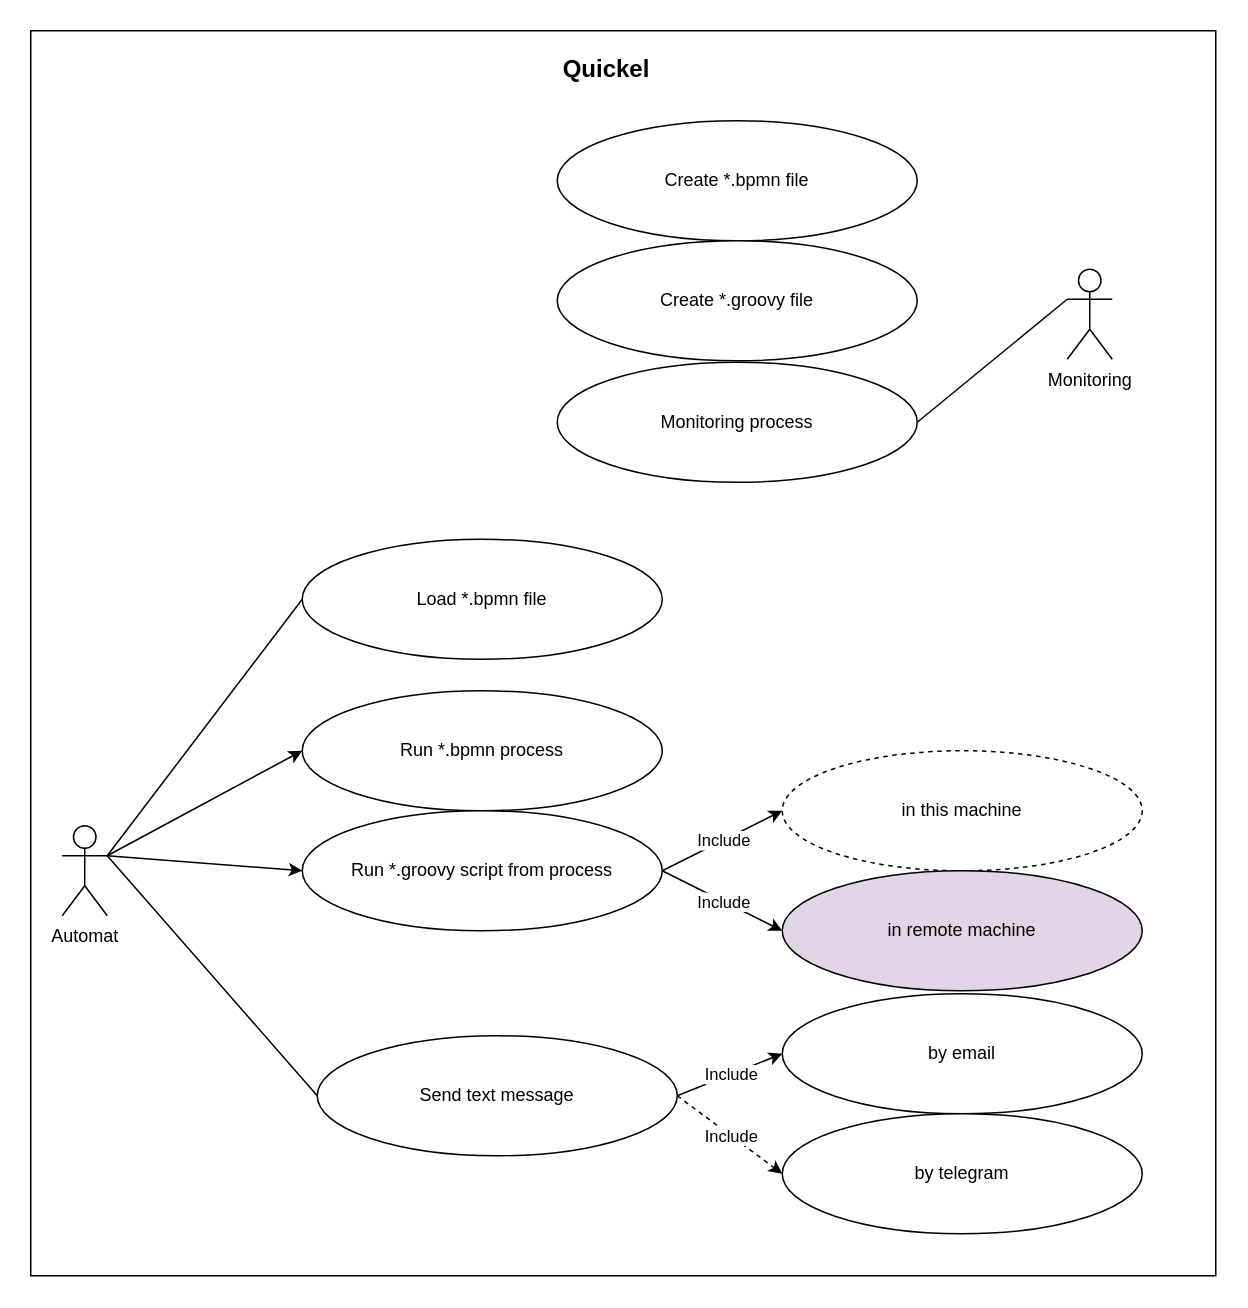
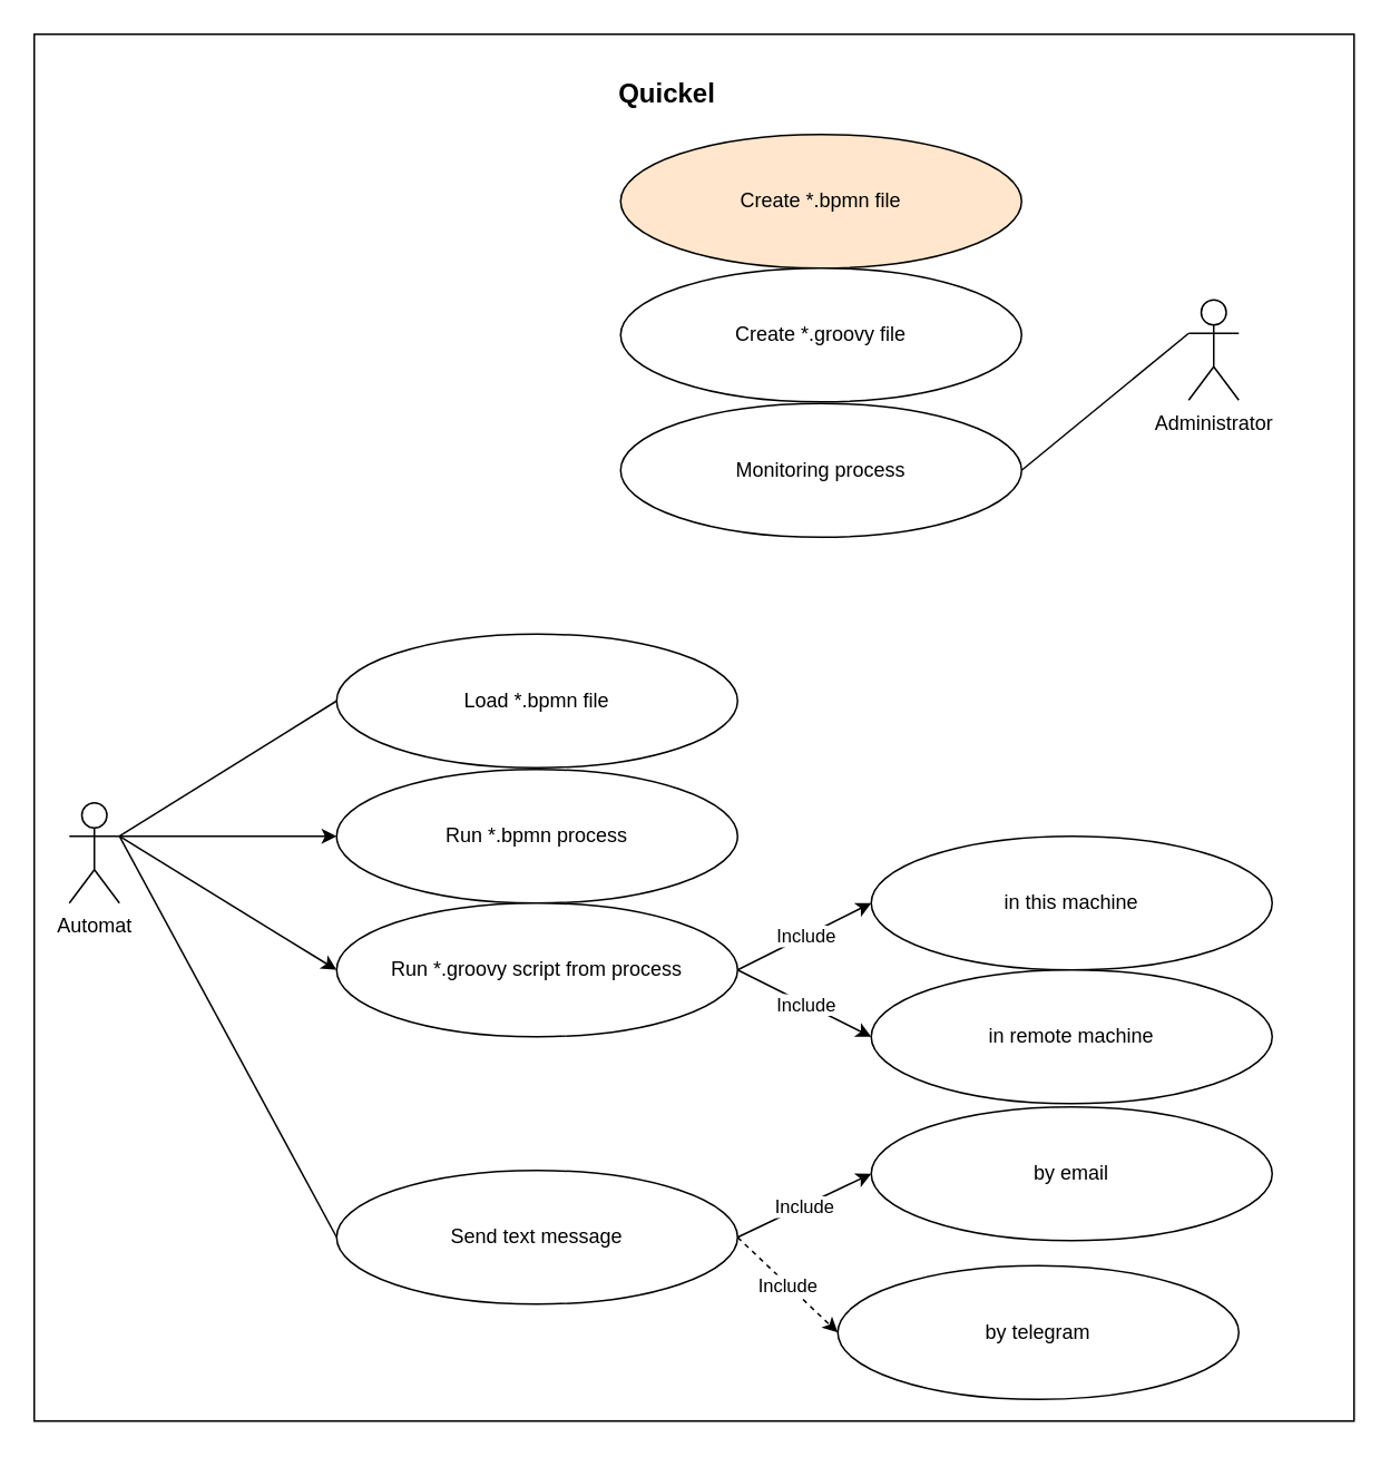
- <mxCell id="24" value="&lt;font size=&quot;1&quot;&gt;&lt;b style=&quot;font-size: 16px&quot;&gt;Quickel&lt;/b&gt;&lt;/font&gt;" style="text;html=1;strokeColor=none;fillColor=none;align=center;verticalAlign=middle;whiteSpace=wrap;rounded=0;" vertex="1" parent="1"><mxGeometry x="384" y="35" width="40" height="20" as="geometry" /></mxCell>
+ <mxCell id="24" value="&lt;font size=&quot;1&quot;&gt;&lt;b style=&quot;font-size: 16px&quot;&gt;Quickel&lt;/b&gt;&lt;/font&gt;" style="text;html=1;strokeColor=none;fillColor=none;align=center;verticalAlign=middle;whiteSpace=wrap;rounded=0;" vertex="1" parent="1"><mxGeometry x="379" y="45" width="40" height="20" as="geometry" /></mxCell>
- <mxCell id="26" value="Create *.bpmn file" style="ellipse;whiteSpace=wrap;html=1;" vertex="1" parent="1"><mxGeometry x="371" y="80" width="240" height="80" as="geometry" /></mxCell>
+ <mxCell id="26" value="Create *.bpmn file" style="ellipse;whiteSpace=wrap;html=1;fillColor=#ffe6cc;" vertex="1" parent="1"><mxGeometry x="371" y="80" width="240" height="80" as="geometry" /></mxCell>
- <mxCell id="25" value="Monitoring" style="shape=umlActor;verticalLabelPosition=bottom;verticalAlign=top;html=1;outlineConnect=0;" vertex="1" parent="1"><mxGeometry x="711" y="179" width="30" height="60" as="geometry" /></mxCell>
+ <mxCell id="25" value="Administrator" style="shape=umlActor;verticalLabelPosition=bottom;verticalAlign=top;html=1;outlineConnect=0;" vertex="1" parent="1"><mxGeometry x="711" y="179" width="30" height="60" as="geometry" /></mxCell>
- <mxCell id="4" value="Load *.bpmn file" style="ellipse;whiteSpace=wrap;html=1;" parent="1" vertex="1"><mxGeometry x="201" y="359" width="240" height="80" as="geometry" /></mxCell>
+ <mxCell id="4" value="Load *.bpmn file" style="ellipse;whiteSpace=wrap;html=1;" parent="1" vertex="1"><mxGeometry x="201" y="379" width="240" height="80" as="geometry" /></mxCell>
- <mxCell id="12" value="in this machine" style="ellipse;whiteSpace=wrap;html=1;dashed=1;" parent="1" vertex="1"><mxGeometry x="521" y="500" width="240" height="80" as="geometry" /></mxCell>
+ <mxCell id="12" value="in this machine" style="ellipse;whiteSpace=wrap;html=1;" parent="1" vertex="1"><mxGeometry x="521" y="500" width="240" height="80" as="geometry" /></mxCell>
- <mxCell id="3" value="Automat" style="shape=umlActor;verticalLabelPosition=bottom;verticalAlign=top;html=1;outlineConnect=0;" parent="1" vertex="1"><mxGeometry x="41" y="550" width="30" height="60" as="geometry" /></mxCell>
+ <mxCell id="3" value="Automat" style="shape=umlActor;verticalLabelPosition=bottom;verticalAlign=top;html=1;outlineConnect=0;" parent="1" vertex="1"><mxGeometry x="41" y="480" width="30" height="60" as="geometry" /></mxCell>
- <mxCell id="13" value="in remote machine" style="ellipse;whiteSpace=wrap;html=1;fillColor=#e1d5e7;" parent="1" vertex="1"><mxGeometry x="521" y="580" width="240" height="80" as="geometry" /></mxCell>
+ <mxCell id="13" value="in remote machine" style="ellipse;whiteSpace=wrap;html=1;" parent="1" vertex="1"><mxGeometry x="521" y="580" width="240" height="80" as="geometry" /></mxCell>
- <mxCell id="16" value="Send text message" style="ellipse;whiteSpace=wrap;html=1;" parent="1" vertex="1"><mxGeometry x="211" y="690" width="240" height="80" as="geometry" /></mxCell>
+ <mxCell id="16" value="Send text message" style="ellipse;whiteSpace=wrap;html=1;" parent="1" vertex="1"><mxGeometry x="201" y="700" width="240" height="80" as="geometry" /></mxCell>
- <mxCell id="23" value="by telegram" style="ellipse;whiteSpace=wrap;html=1;" parent="1" vertex="1"><mxGeometry x="521" y="742" width="240" height="80" as="geometry" /></mxCell>
+ <mxCell id="23" value="by telegram" style="ellipse;whiteSpace=wrap;html=1;" parent="1" vertex="1"><mxGeometry x="501" y="757" width="240" height="80" as="geometry" /></mxCell>
